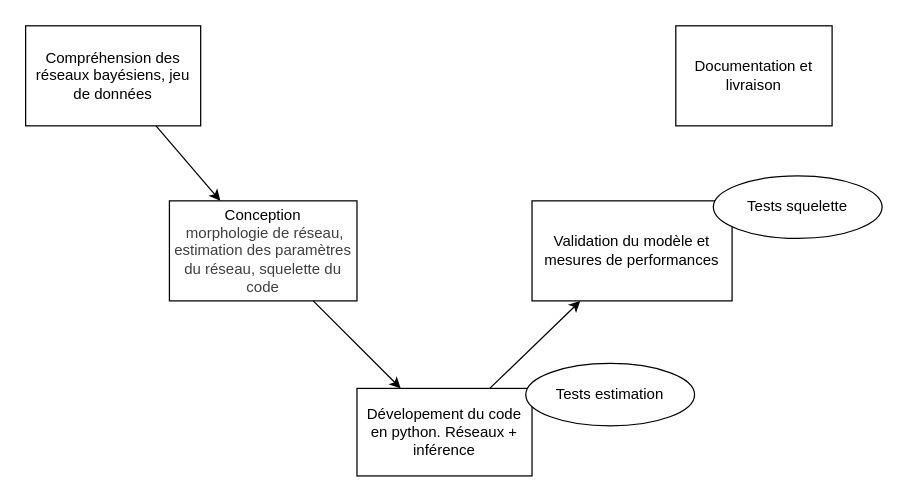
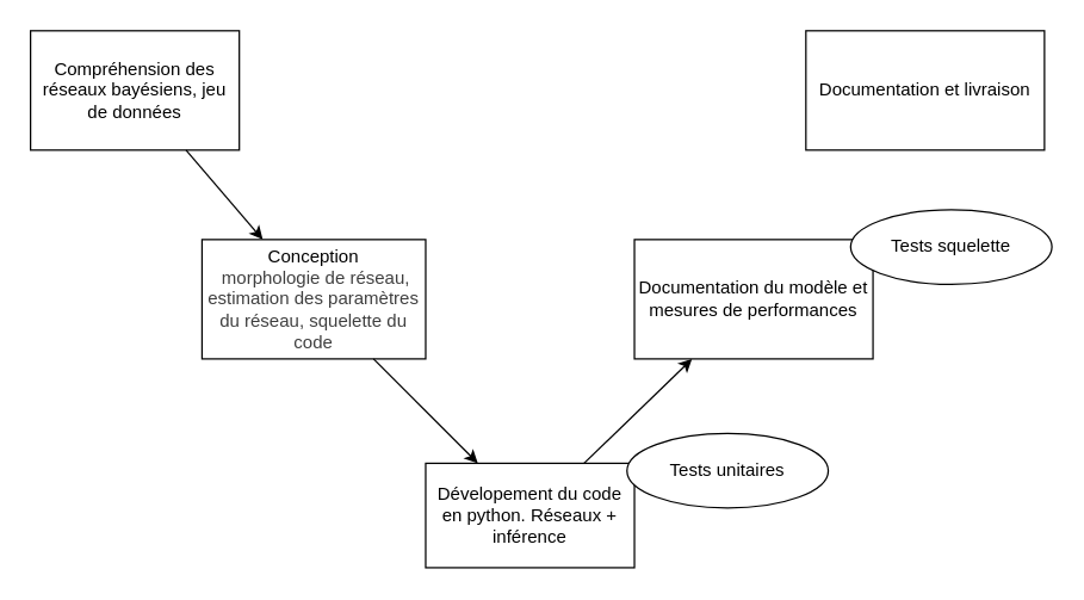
- <mxCell id="6" value="Documentation et livraison" style="rounded=0;whiteSpace=wrap;html=1;" vertex="1" parent="1"><mxGeometry x="540" y="20" width="125" height="80" as="geometry" /></mxCell>
+ <mxCell id="6" value="Documentation et livraison" style="rounded=0;whiteSpace=wrap;html=1;" vertex="1" parent="1"><mxGeometry x="540" y="20" width="160" height="80" as="geometry" /></mxCell>
- <mxCell id="5" value="Validation du modèle et mesures de performances" style="rounded=0;whiteSpace=wrap;html=1;" vertex="1" parent="1"><mxGeometry x="425" y="160" width="160" height="80" as="geometry" /></mxCell>
+ <mxCell id="5" value="Documentation du modèle et mesures de performances" style="rounded=0;whiteSpace=wrap;html=1;" vertex="1" parent="1"><mxGeometry x="425" y="160" width="160" height="80" as="geometry" /></mxCell>
- <mxCell id="10" value="Tests estimation" style="ellipse;whiteSpace=wrap;html=1;" vertex="1" parent="1"><mxGeometry x="420" y="290" width="135" height="50" as="geometry" /></mxCell>
+ <mxCell id="10" value="Tests unitaires" style="ellipse;whiteSpace=wrap;html=1;" vertex="1" parent="1"><mxGeometry x="420" y="290" width="135" height="50" as="geometry" /></mxCell>
